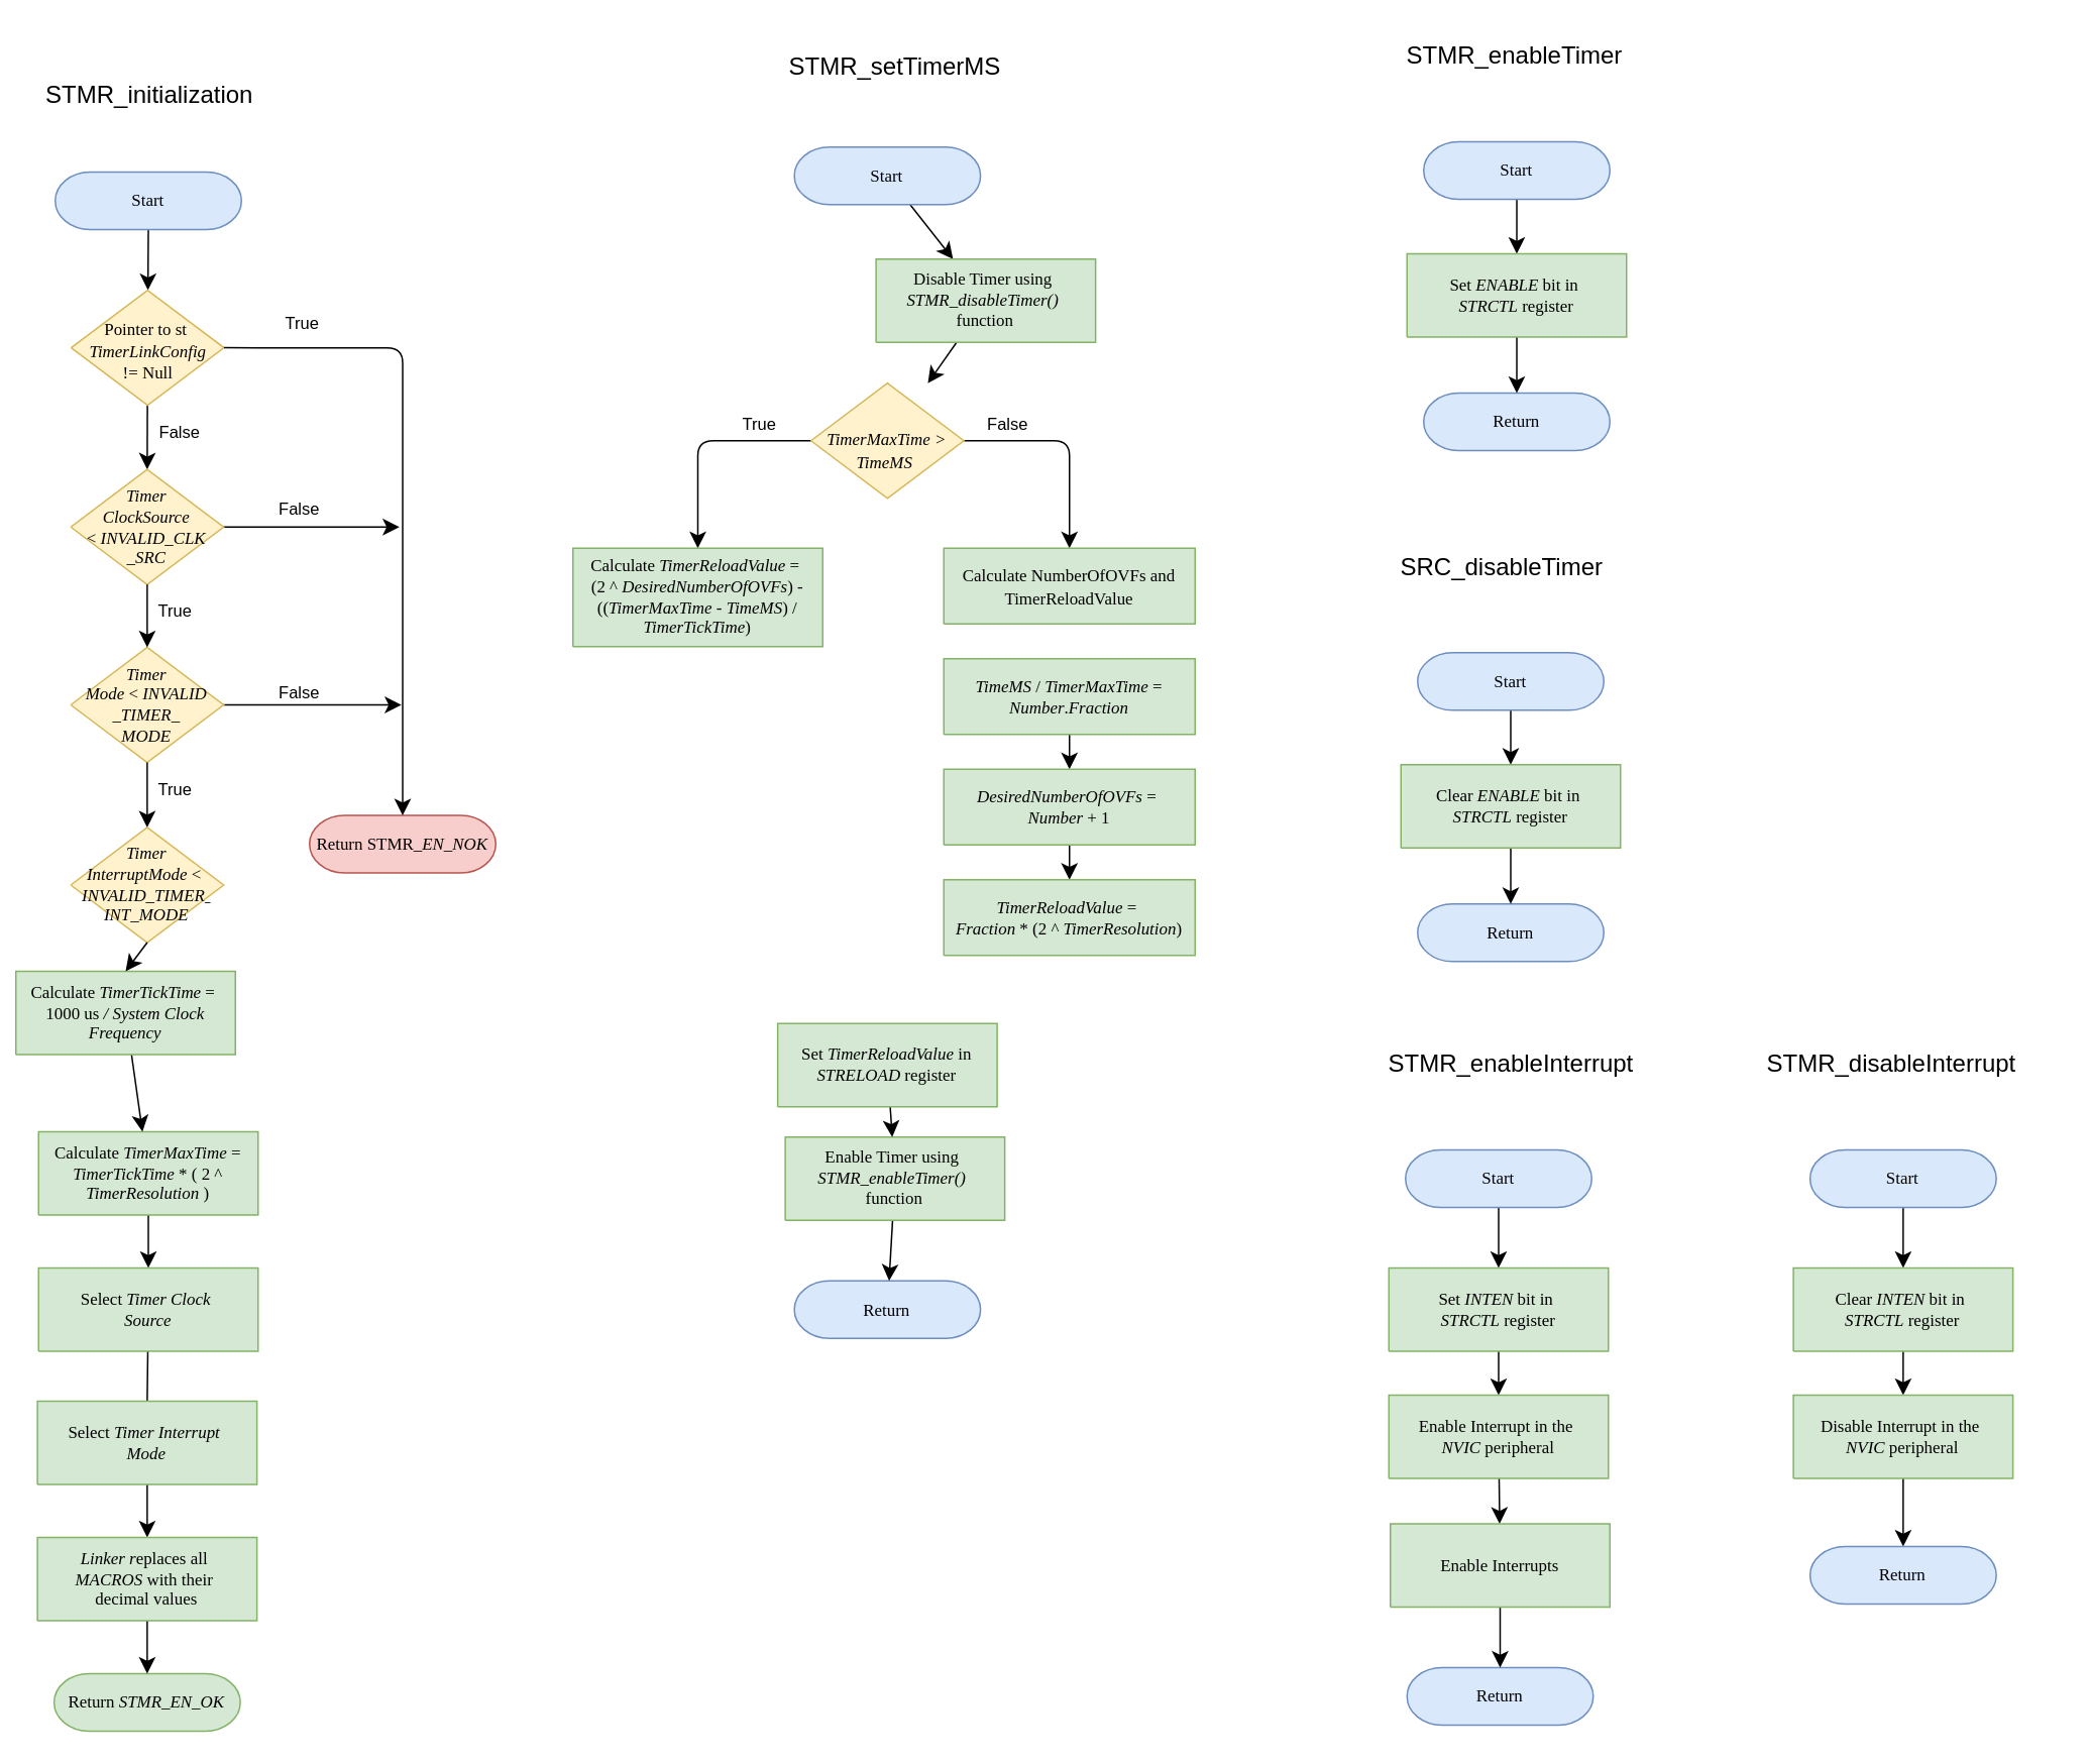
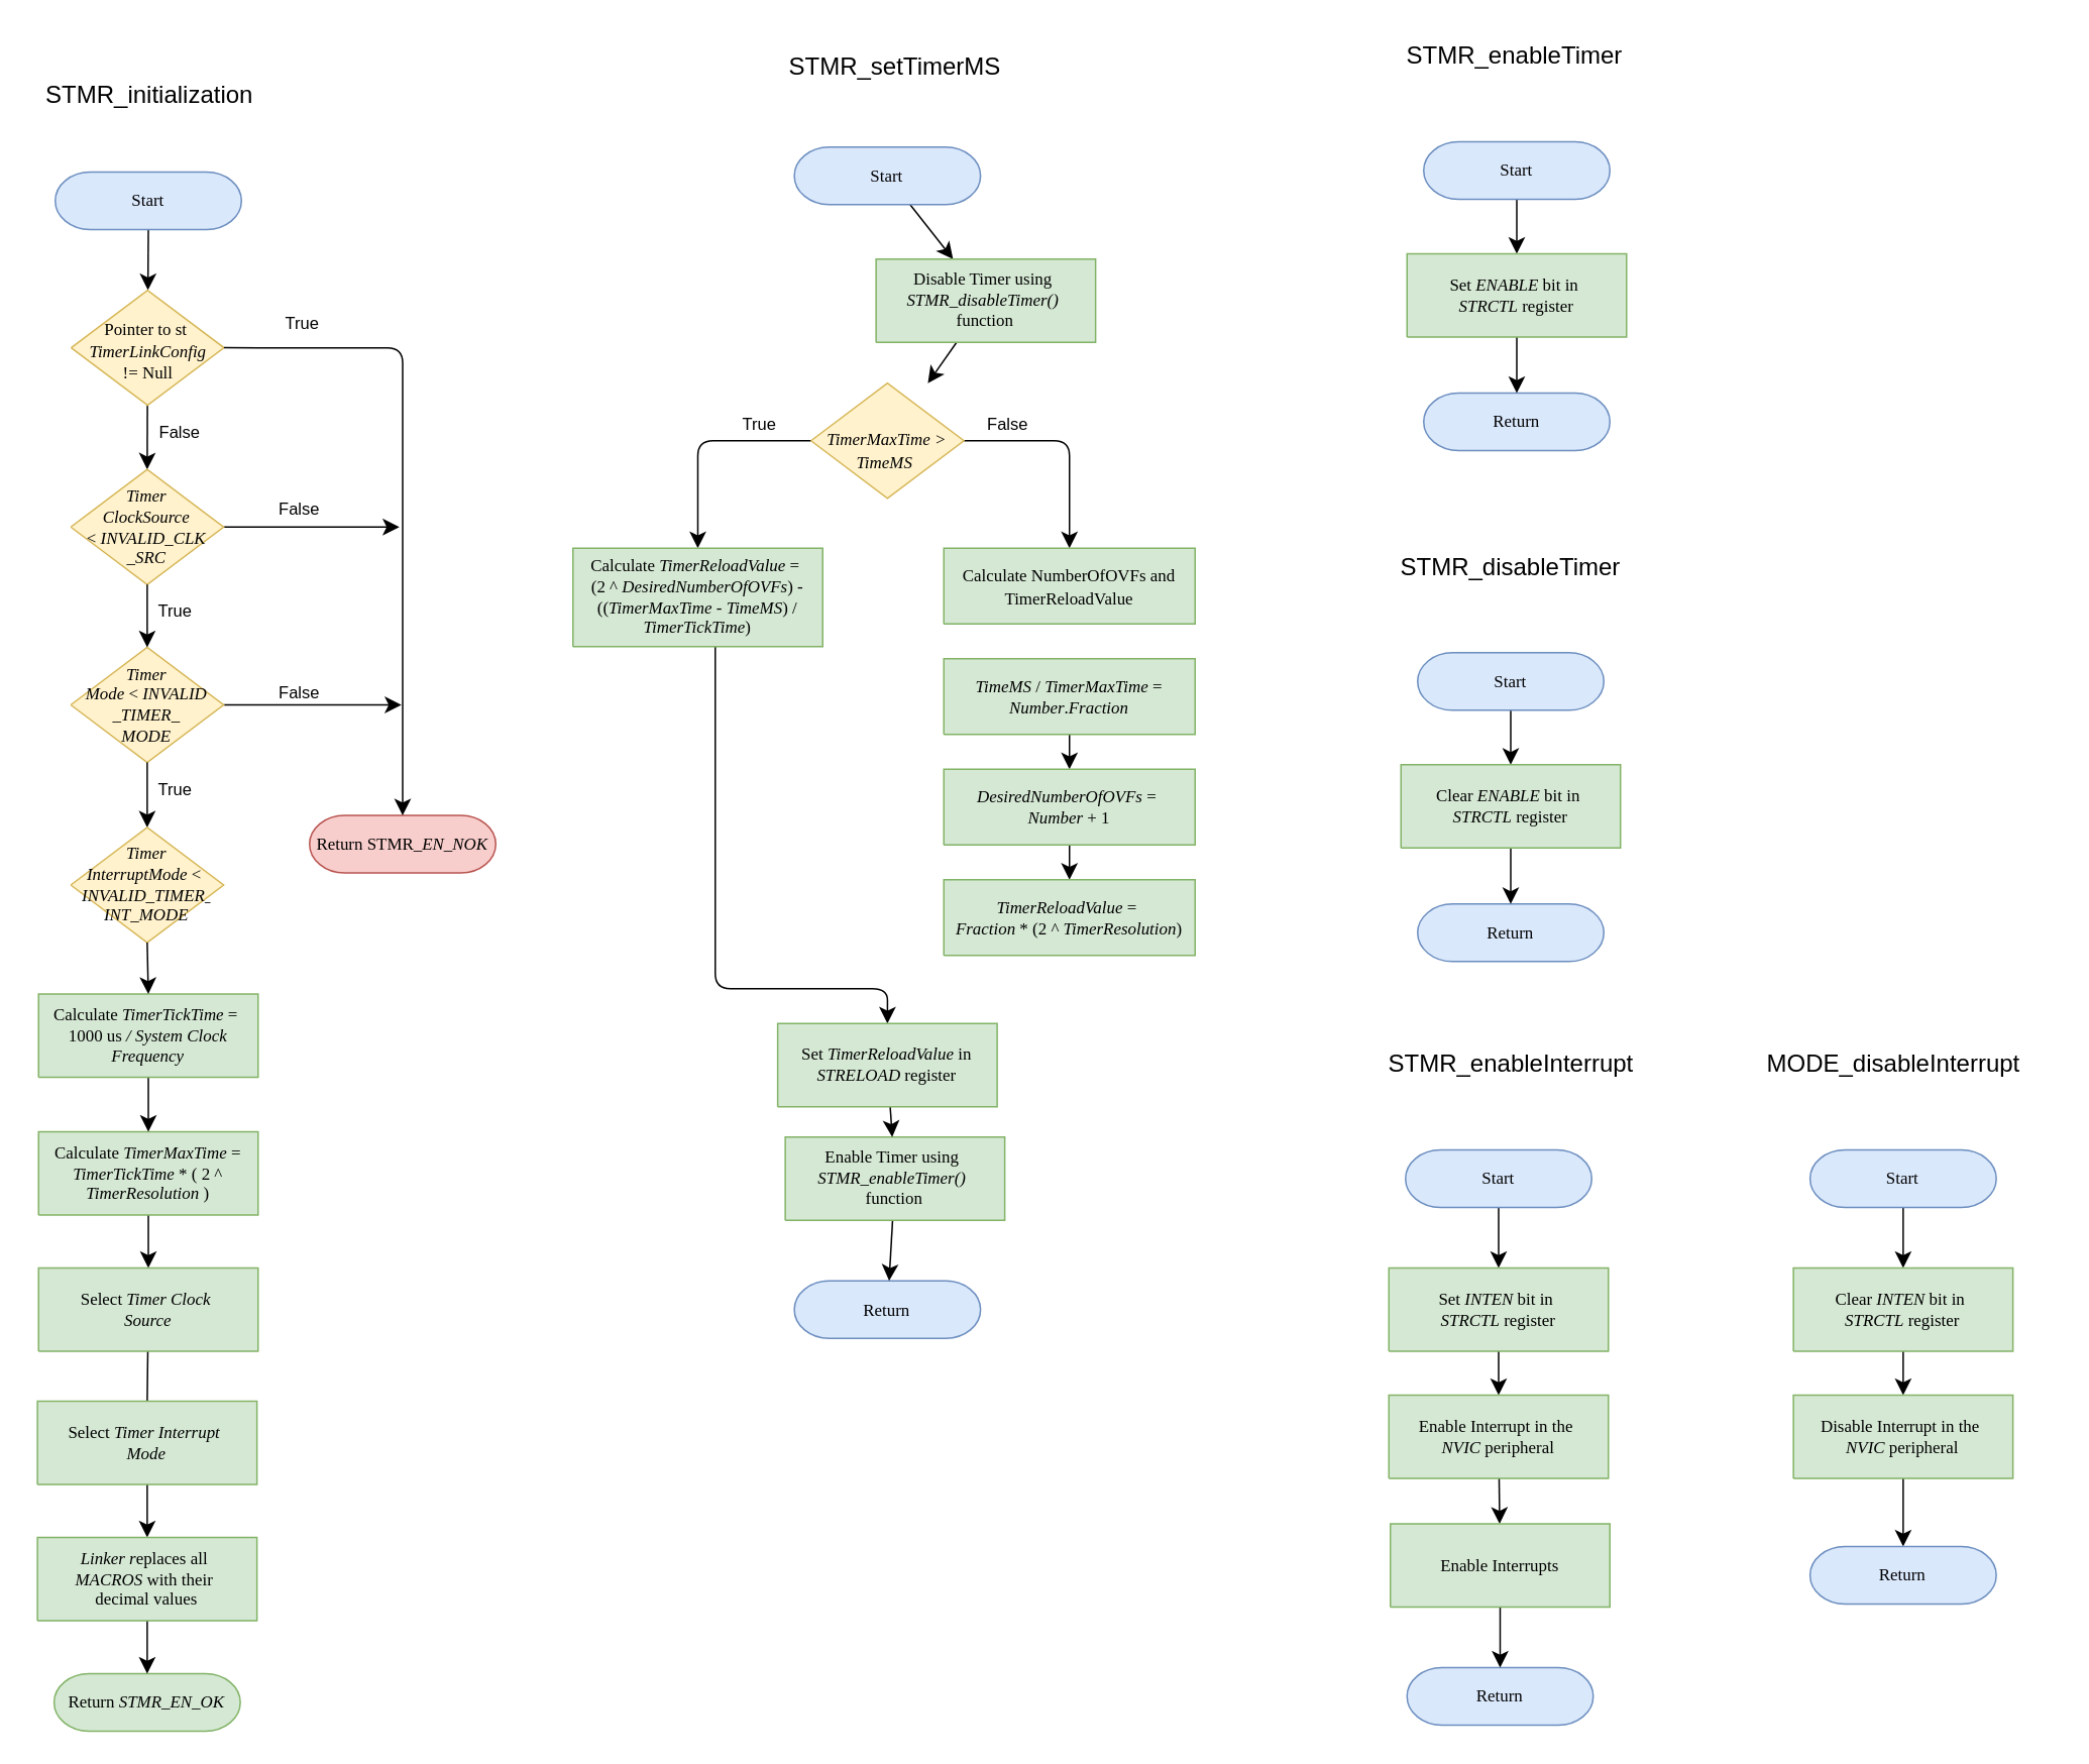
- <mxCell id="67" value="SRC_disableTimer" style="text;whiteSpace=wrap;html=1;fontSize=16;" vertex="1" parent="1"><mxGeometry x="923" y="357.58" width="193" height="41" as="geometry" /></mxCell>
+ <mxCell id="67" value="STMR_disableTimer" style="text;whiteSpace=wrap;html=1;fontSize=16;" vertex="1" parent="1"><mxGeometry x="923" y="357.58" width="193" height="41" as="geometry" /></mxCell>
+ <mxCell id="53" style="edgeStyle=orthogonalEdgeStyle;rounded=1;orthogonalLoop=1;jettySize=auto;html=1;entryX=0.5;entryY=0;entryDx=0;entryDy=0;entryPerimeter=0;fontSize=12;startSize=8;endSize=8;" edge="1" parent="1" source="54" target="64"><mxGeometry relative="1" as="geometry"><Array as="points"><mxPoint x="472" y="652.5" /><mxPoint x="586" y="652.5" /></Array></mxGeometry></mxCell>
- <mxCell id="24" value="&lt;div style=&quot;font-size: 11.29px;&quot;&gt;&lt;div style=&quot;border-color: var(--border-color);&quot;&gt;&lt;div style=&quot;border-color: var(--border-color);&quot;&gt;Calculate&amp;nbsp;&lt;i style=&quot;border-color: var(--border-color);&quot;&gt;TimerTickTime&amp;nbsp;&lt;/i&gt;=&amp;nbsp;&lt;/div&gt;1000 us&amp;nbsp;&lt;i style=&quot;border-color: var(--border-color);&quot;&gt;/ System Clock Frequency&lt;/i&gt;&lt;br&gt;&lt;/div&gt;&lt;/div&gt;" style="verticalAlign=middle;align=center;overflow=width;vsdxID=274;fillColor=#d5e8d4;shape=stencil(nZBLDoAgDERP0z3SIyjew0SURgSD+Lu9kMZoXLhwN9O+tukAlrNpJg1SzDH4QW/URgNYgZTkjA4UkwJUgGXng+6DX1zLfmoymdXo17xh5zmRJ6Q42BWCfc2oJfdAr+Yv+AP9Cb7OJ3H/2JG1HNGz/84klThPVCc=);strokeColor=#82b366;spacingTop=-1;spacingBottom=-1;spacingLeft=-1;spacingRight=-1;points=[[0,0.5,0],[1,0.5,0],[0.5,1,0],[0.5,0,0]];labelBackgroundColor=none;rounded=1;html=1;whiteSpace=wrap;fontFamily=Calibri;" vertex="1" parent="1"><mxGeometry x="10" y="641" width="145" height="55" as="geometry" /></mxCell>
+ <mxCell id="24" value="&lt;div style=&quot;font-size: 11.29px;&quot;&gt;&lt;div style=&quot;border-color: var(--border-color);&quot;&gt;&lt;div style=&quot;border-color: var(--border-color);&quot;&gt;Calculate&amp;nbsp;&lt;i style=&quot;border-color: var(--border-color);&quot;&gt;TimerTickTime&amp;nbsp;&lt;/i&gt;=&amp;nbsp;&lt;/div&gt;1000 us&amp;nbsp;&lt;i style=&quot;border-color: var(--border-color);&quot;&gt;/ System Clock Frequency&lt;/i&gt;&lt;br&gt;&lt;/div&gt;&lt;/div&gt;" style="verticalAlign=middle;align=center;overflow=width;vsdxID=274;fillColor=#d5e8d4;shape=stencil(nZBLDoAgDERP0z3SIyjew0SURgSD+Lu9kMZoXLhwN9O+tukAlrNpJg1SzDH4QW/URgNYgZTkjA4UkwJUgGXng+6DX1zLfmoymdXo17xh5zmRJ6Q42BWCfc2oJfdAr+Yv+AP9Cb7OJ3H/2JG1HNGz/84klThPVCc=);strokeColor=#82b366;spacingTop=-1;spacingBottom=-1;spacingLeft=-1;spacingRight=-1;points=[[0,0.5,0],[1,0.5,0],[0.5,1,0],[0.5,0,0]];labelBackgroundColor=none;rounded=1;html=1;whiteSpace=wrap;fontFamily=Calibri;" vertex="1" parent="1"><mxGeometry x="25" y="656" width="145" height="55" as="geometry" /></mxCell>
- <mxCell id="85" value="STMR_disableInterrupt" style="text;whiteSpace=wrap;html=1;fontSize=16;" vertex="1" parent="1"><mxGeometry x="1165" y="686" width="193" height="41" as="geometry" /></mxCell>
+ <mxCell id="85" value="MODE_disableInterrupt" style="text;whiteSpace=wrap;html=1;fontSize=16;" vertex="1" parent="1"><mxGeometry x="1165" y="686" width="193" height="41" as="geometry" /></mxCell>
